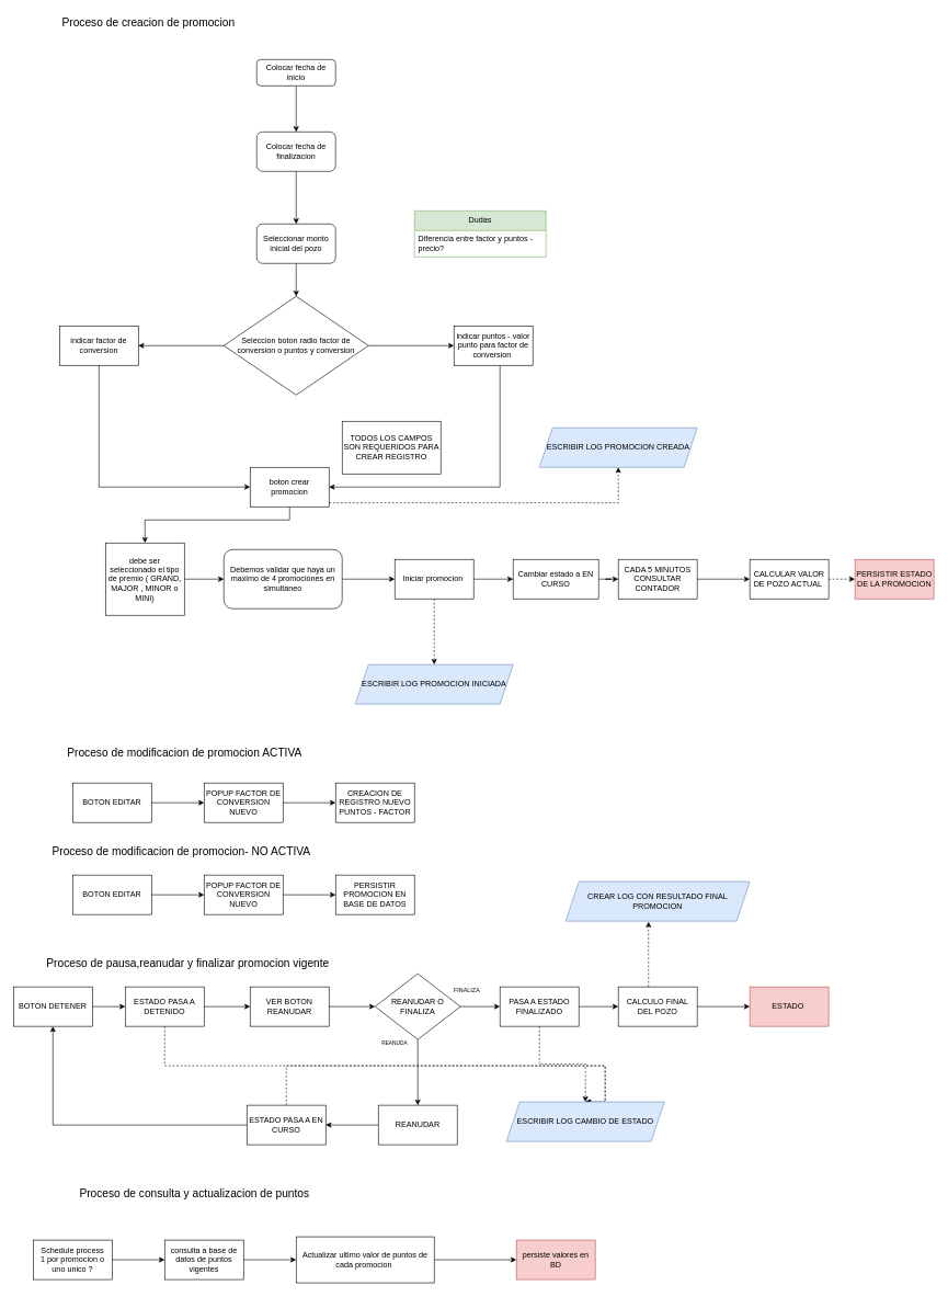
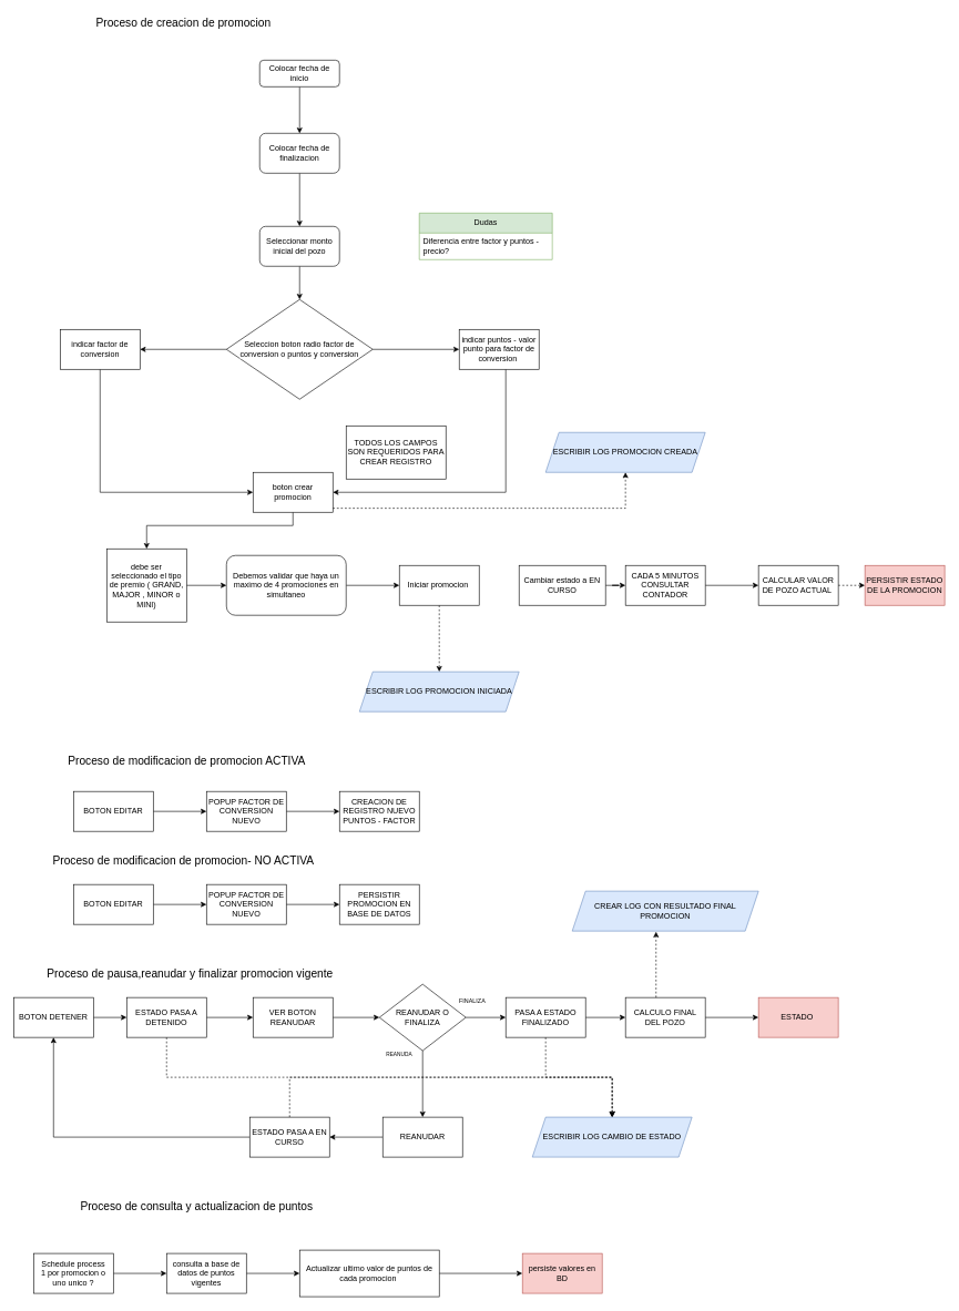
- <mxCell id="4" value="Proceso de creacion de promocion" style="text;html=1;align=center;verticalAlign=middle;resizable=0;points=[];autosize=1;strokeColor=none;fillColor=none;strokeWidth=1;fontSize=17;" vertex="1" parent="1"><mxGeometry x="80" y="20" width="290" height="30" as="geometry" /></mxCell>
+ <mxCell id="4" value="Proceso de creacion de promocion" style="text;html=1;align=center;verticalAlign=middle;resizable=0;points=[];autosize=1;strokeColor=none;fillColor=none;strokeWidth=1;fontSize=17;" vertex="1" parent="1"><mxGeometry x="130" width="290" height="30" as="geometry" y="20" /></mxCell>
- <mxCell id="18" value="" style="edgeStyle=orthogonalEdgeStyle;rounded=0;orthogonalLoop=1;jettySize=auto;html=1;" edge="1" parent="1" source="20" target="22"><mxGeometry relative="1" as="geometry"><Array as="points"><mxPoint x="760" y="880" /><mxPoint x="760" y="880" /></Array></mxGeometry></mxCell>
- <mxCell id="74" value="ESCRIBIR LOG CAMBIO DE ESTADO" style="shape=parallelogram;perimeter=parallelogramPerimeter;whiteSpace=wrap;html=1;fixedSize=1;fillColor=#dae8fc;strokeColor=#6c8ebf;" vertex="1" parent="1"><mxGeometry x="770" y="1675" width="240" height="60" as="geometry" /></mxCell>
+ <mxCell id="74" value="ESCRIBIR LOG CAMBIO DE ESTADO" style="shape=parallelogram;perimeter=parallelogramPerimeter;whiteSpace=wrap;html=1;fixedSize=1;fillColor=#dae8fc;strokeColor=#6c8ebf;" vertex="1" parent="1"><mxGeometry x="800" y="1680" width="240" height="60" as="geometry" /></mxCell>
